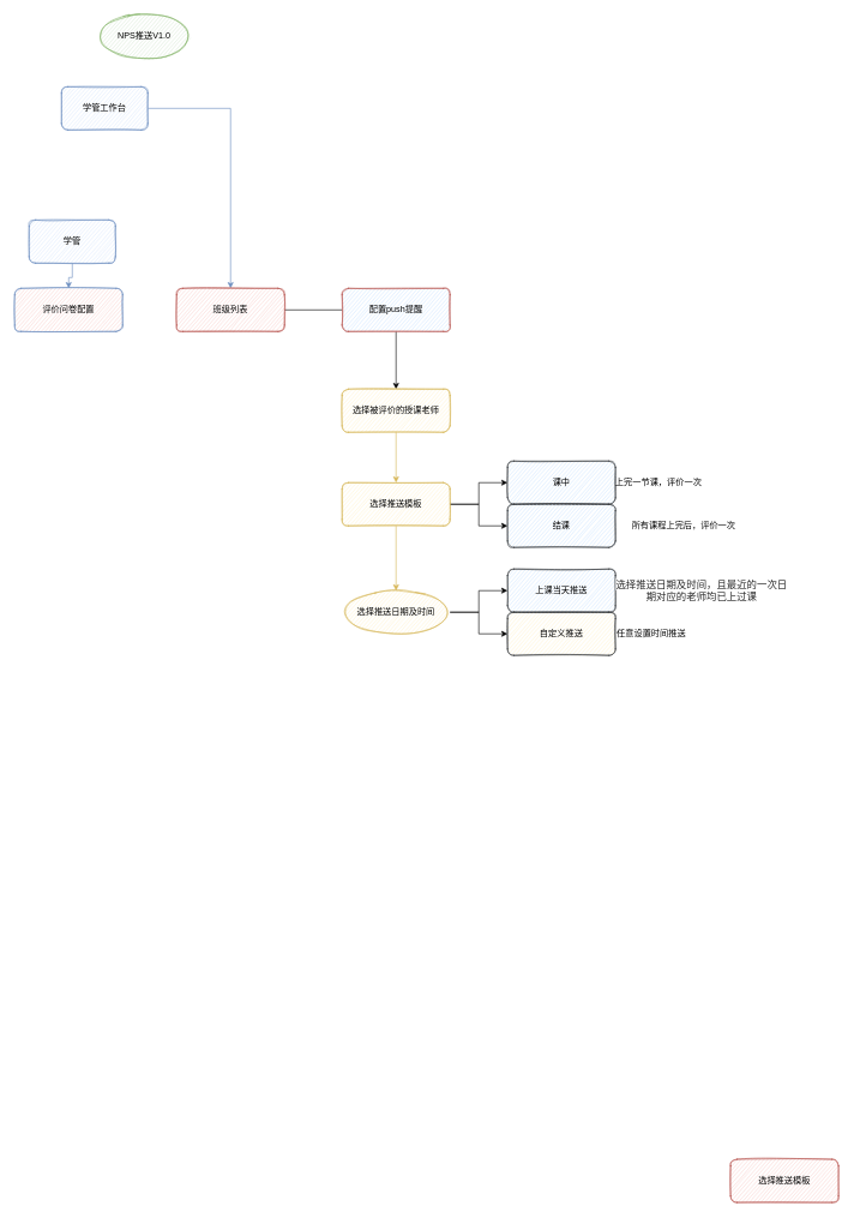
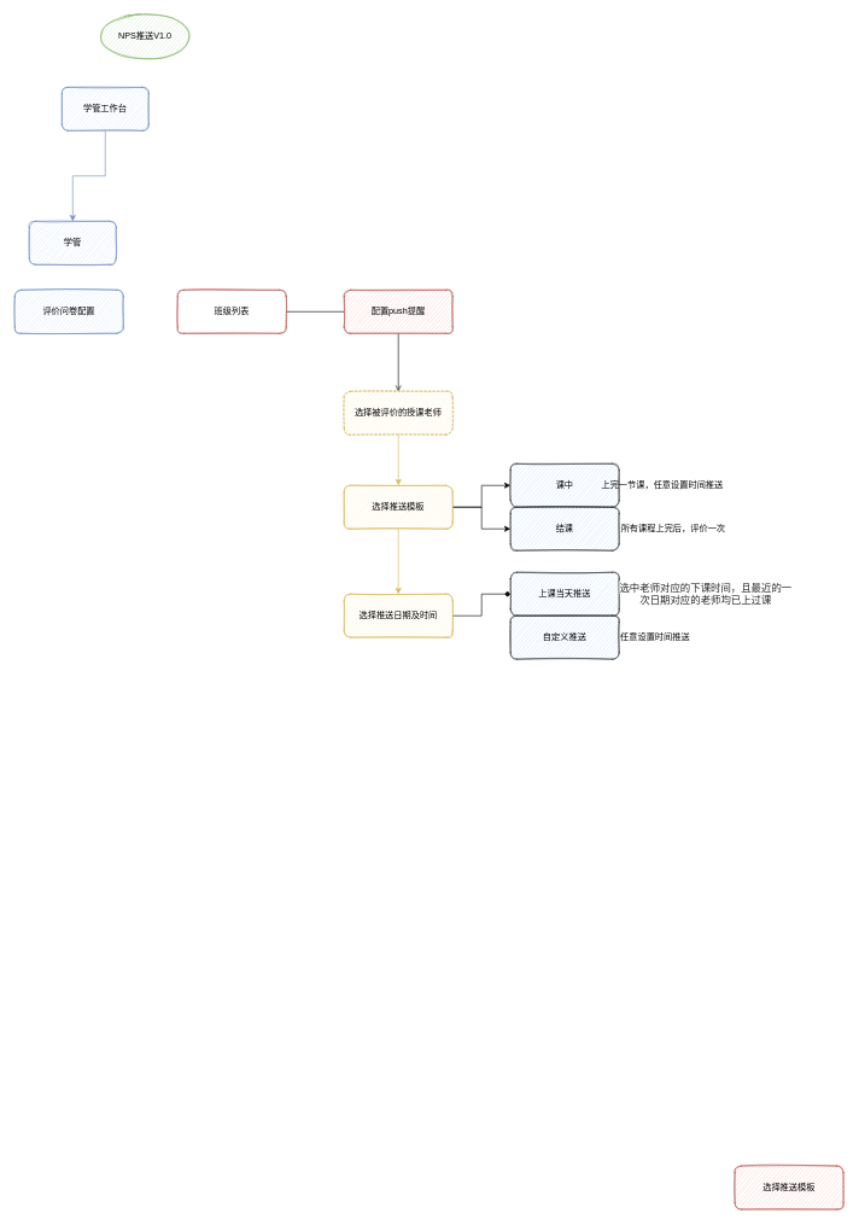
- <mxCell id="3" value="" style="edgeStyle=orthogonalEdgeStyle;rounded=0;orthogonalLoop=1;jettySize=auto;html=1;fillColor=#dae8fc;strokeColor=#6c8ebf;" edge="1" parent="1" source="4" target="9"><mxGeometry relative="1" as="geometry" /></mxCell>
+ <mxCell id="3" value="" style="edgeStyle=orthogonalEdgeStyle;rounded=0;orthogonalLoop=1;jettySize=auto;html=1;fillColor=#dae8fc;strokeColor=#6c8ebf;" edge="1" parent="1" source="4" target="6"><mxGeometry relative="1" as="geometry" /></mxCell>
- <mxCell id="5" value="" style="edgeStyle=orthogonalEdgeStyle;rounded=0;orthogonalLoop=1;jettySize=auto;html=1;fillColor=#dae8fc;strokeColor=#6c8ebf;" edge="1" parent="1" source="6" target="7"><mxGeometry relative="1" as="geometry" /></mxCell>
- <mxCell id="7" value="评价问卷配置" style="whiteSpace=wrap;html=1;fillColor=#f8cecc;strokeColor=#6c8ebf;rounded=1;glass=0;sketch=1;shadow=0;" vertex="1" parent="1"><mxGeometry x="20" y="400" width="150" height="60" as="geometry" /></mxCell>
+ <mxCell id="7" value="评价问卷配置" style="whiteSpace=wrap;html=1;fillColor=#dae8fc;strokeColor=#6c8ebf;rounded=1;glass=0;sketch=1;shadow=0;" vertex="1" parent="1"><mxGeometry x="20" y="400" width="150" height="60" as="geometry" /></mxCell>
- <mxCell id="9" value="班级列表" style="whiteSpace=wrap;html=1;fillColor=#f8cecc;strokeColor=#b85450;rounded=1;glass=0;sketch=1;shadow=0;" vertex="1" parent="1"><mxGeometry x="245" y="400" width="150" height="60" as="geometry" /></mxCell>
+ <mxCell id="9" value="班级列表" style="whiteSpace=wrap;html=1;fillColor=#ffffff;strokeColor=#b85450;rounded=1;glass=0;sketch=1;shadow=0;" vertex="1" parent="1"><mxGeometry x="245" y="400" width="150" height="60" as="geometry" /></mxCell>
- <mxCell id="11" value="配置push提醒" style="whiteSpace=wrap;html=1;fillColor=#cce5ff;strokeColor=#b85450;rounded=1;glass=0;sketch=1;shadow=0;" vertex="1" parent="1"><mxGeometry x="475" y="400" width="150" height="60" as="geometry" /></mxCell>
+ <mxCell id="11" value="配置push提醒" style="whiteSpace=wrap;html=1;fillColor=#f8cecc;strokeColor=#b85450;rounded=1;glass=0;sketch=1;shadow=0;" vertex="1" parent="1"><mxGeometry x="475" y="400" width="150" height="60" as="geometry" /></mxCell>
- <mxCell id="10" value="" style="edgeStyle=orthogonalEdgeStyle;rounded=0;orthogonalLoop=1;jettySize=auto;html=1;" edge="1" parent="1" source="11" target="13"><mxGeometry relative="1" as="geometry" /></mxCell>
+ <mxCell id="10" value="" style="edgeStyle=orthogonalEdgeStyle;rounded=0;orthogonalLoop=1;jettySize=auto;html=1;endArrow=open;" edge="1" parent="1" source="11" target="13"><mxGeometry relative="1" as="geometry" /></mxCell>
- <mxCell id="13" value="选择被评价的授课老师" style="whiteSpace=wrap;html=1;fillColor=#fff2cc;strokeColor=#d6b656;rounded=1;glass=0;sketch=1;shadow=0;" vertex="1" parent="1"><mxGeometry x="475" y="540" width="150" height="60" as="geometry" /></mxCell>
+ <mxCell id="13" value="选择被评价的授课老师" style="whiteSpace=wrap;html=1;fillColor=#fff2cc;strokeColor=#d6b656;rounded=1;glass=0;sketch=1;shadow=0;dashed=1;" vertex="1" parent="1"><mxGeometry x="475" y="540" width="150" height="60" as="geometry" /></mxCell>
- <mxCell id="26" value="上完一节课，评价一次" style="text;html=1;strokeColor=none;fillColor=none;align=center;verticalAlign=middle;whiteSpace=wrap;rounded=0;shadow=0;glass=0;sketch=1;" vertex="1" parent="1"><mxGeometry x="825" y="652.5" width="180" height="35" as="geometry" /></mxCell>
+ <mxCell id="26" value="上完一节课，任意设置时间推送" style="text;html=1;strokeColor=none;fillColor=none;align=center;verticalAlign=middle;whiteSpace=wrap;rounded=0;shadow=0;glass=0;sketch=1;" vertex="1" parent="1"><mxGeometry x="825" y="652.5" width="180" height="35" as="geometry" /></mxCell>
- <mxCell id="27" value="所有课程上完后，评价一次" style="text;html=1;strokeColor=none;fillColor=none;align=center;verticalAlign=middle;whiteSpace=wrap;rounded=0;shadow=0;glass=0;sketch=1;" vertex="1" parent="1"><mxGeometry x="875" y="712.5" width="150" height="35" as="geometry" /></mxCell>
+ <mxCell id="27" value="所有课程上完后，评价一次" style="text;html=1;strokeColor=none;fillColor=none;align=center;verticalAlign=middle;whiteSpace=wrap;rounded=0;shadow=0;glass=0;sketch=1;" vertex="1" parent="1"><mxGeometry x="855" y="712.5" width="150" height="35" as="geometry" /></mxCell>
- <mxCell id="19" style="edgeStyle=orthogonalEdgeStyle;rounded=0;orthogonalLoop=1;jettySize=auto;html=1;exitX=1;exitY=0.5;exitDx=0;exitDy=0;entryX=0;entryY=0.5;entryDx=0;entryDy=0;" edge="1" parent="1" source="21" target="24"><mxGeometry relative="1" as="geometry" /></mxCell>
+ <mxCell id="19" style="edgeStyle=orthogonalEdgeStyle;rounded=0;orthogonalLoop=1;jettySize=auto;html=1;exitX=1;exitY=0.5;exitDx=0;exitDy=0;entryX=0;entryY=0.5;entryDx=0;entryDy=0;endArrow=diamond;" edge="1" parent="1" source="21" target="24"><mxGeometry relative="1" as="geometry" /></mxCell>
- <mxCell id="28" value="&lt;span style=&quot;color: rgba(0, 0, 0, 0.85); font-family: -apple-system, system-ui, &amp;quot;Segoe UI&amp;quot;, Roboto, &amp;quot;Helvetica Neue&amp;quot;, Arial, &amp;quot;Noto Sans&amp;quot;, sans-serif, &amp;quot;Apple Color Emoji&amp;quot;, &amp;quot;Segoe UI Emoji&amp;quot;, &amp;quot;Segoe UI Symbol&amp;quot;, &amp;quot;Noto Color Emoji&amp;quot;; font-size: 14px; text-align: left; background-color: rgb(255, 255, 255);&quot;&gt;选择推送日期及时间，且最近的一次日期对应的老师均已上过课&lt;/span&gt;" style="text;html=1;strokeColor=none;fillColor=none;align=center;verticalAlign=middle;whiteSpace=wrap;rounded=0;shadow=0;glass=0;sketch=1;" vertex="1" parent="1"><mxGeometry x="855" y="805" width="240" height="30" as="geometry" /></mxCell>
+ <mxCell id="28" value="&lt;span style=&quot;color: rgba(0, 0, 0, 0.85); font-family: -apple-system, system-ui, &amp;quot;Segoe UI&amp;quot;, Roboto, &amp;quot;Helvetica Neue&amp;quot;, Arial, &amp;quot;Noto Sans&amp;quot;, sans-serif, &amp;quot;Apple Color Emoji&amp;quot;, &amp;quot;Segoe UI Emoji&amp;quot;, &amp;quot;Segoe UI Symbol&amp;quot;, &amp;quot;Noto Color Emoji&amp;quot;; font-size: 14px; text-align: left; background-color: rgb(255, 255, 255);&quot;&gt;选中老师对应的下课时间，且最近的一次日期对应的老师均已上过课&lt;/span&gt;" style="text;html=1;strokeColor=none;fillColor=none;align=center;verticalAlign=middle;whiteSpace=wrap;rounded=0;shadow=0;glass=0;sketch=1;" vertex="1" parent="1"><mxGeometry x="855" y="805" width="240" height="30" as="geometry" /></mxCell>
- <mxCell id="21" value="选择推送日期及时间" style="ellipse;whiteSpace=wrap;html=1;fillColor=#fff2cc;strokeColor=#d6b656;glass=0;sketch=1;shadow=0;" vertex="1" parent="1"><mxGeometry x="475" y="820" width="150" height="60" as="geometry" /></mxCell>
+ <mxCell id="21" value="选择推送日期及时间" style="whiteSpace=wrap;html=1;fillColor=#fff2cc;strokeColor=#d6b656;rounded=1;glass=0;sketch=1;shadow=0;" vertex="1" parent="1"><mxGeometry x="475" y="820" width="150" height="60" as="geometry" /></mxCell>
- <mxCell id="20" style="edgeStyle=orthogonalEdgeStyle;rounded=0;orthogonalLoop=1;jettySize=auto;html=1;exitX=1;exitY=0.5;exitDx=0;exitDy=0;" edge="1" parent="1" source="21" target="25"><mxGeometry relative="1" as="geometry" /></mxCell>
- <mxCell id="25" value="自定义推送" style="whiteSpace=wrap;html=1;fillColor=#fff2cc;strokeColor=#36393d;rounded=1;glass=0;sketch=1;shadow=0;" vertex="1" parent="1"><mxGeometry x="705" y="850" width="150" height="60" as="geometry" /></mxCell>
+ <mxCell id="25" value="自定义推送" style="whiteSpace=wrap;html=1;fillColor=#cce5ff;strokeColor=#36393d;rounded=1;glass=0;sketch=1;shadow=0;" vertex="1" parent="1"><mxGeometry x="705" y="850" width="150" height="60" as="geometry" /></mxCell>
